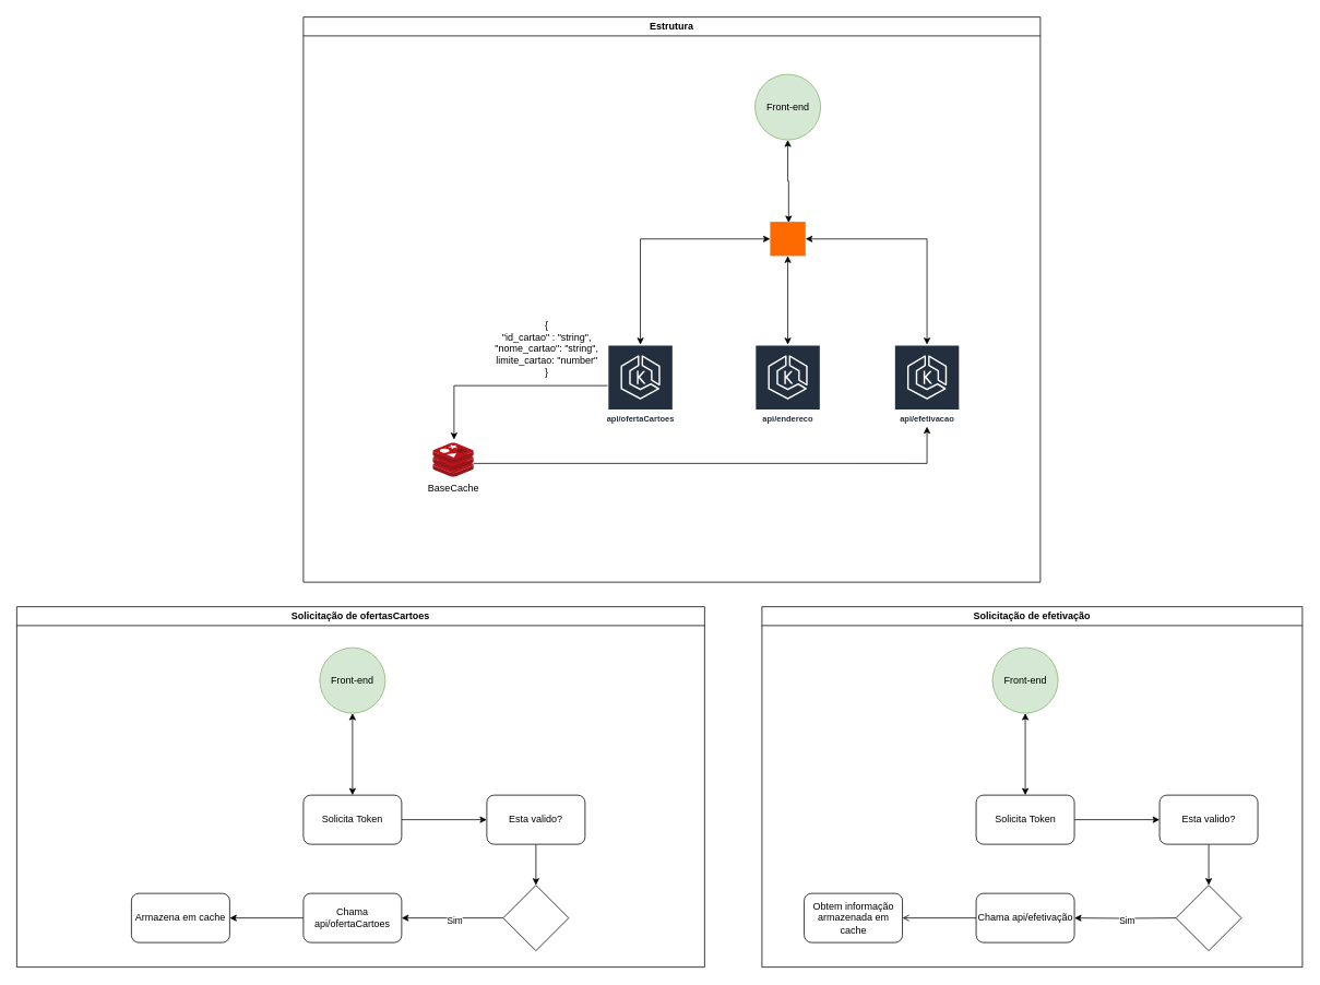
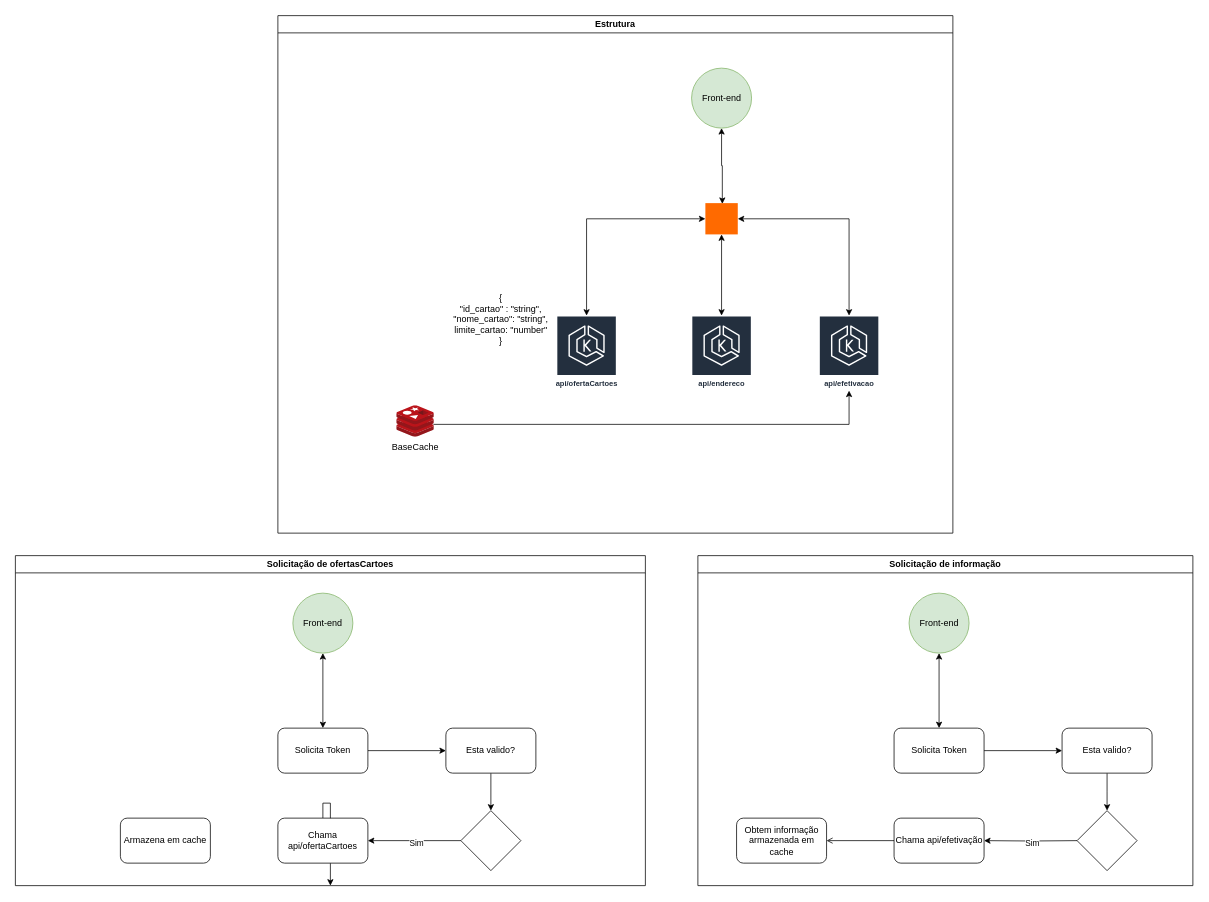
- <mxCell id="41" style="edgeStyle=orthogonalEdgeStyle;rounded=0;orthogonalLoop=1;jettySize=auto;html=1;entryX=0.512;entryY=-0.095;entryDx=0;entryDy=0;entryPerimeter=0;" edge="1" parent="1" source="8" target="14"><mxGeometry relative="1" as="geometry" /></mxCell>
- <mxCell id="40" value="Solicitação de efetivação" style="swimlane;whiteSpace=wrap;html=1;" vertex="1" parent="1"><mxGeometry x="930" y="740" width="660" height="440" as="geometry" /></mxCell>
+ <mxCell id="40" value="Solicitação de informação" style="swimlane;whiteSpace=wrap;html=1;" vertex="1" parent="1"><mxGeometry x="930" y="740" width="660" height="440" as="geometry" /></mxCell>
- <mxCell id="24" style="edgeStyle=orthogonalEdgeStyle;rounded=0;orthogonalLoop=1;jettySize=auto;html=1;entryX=1;entryY=0.5;entryDx=0;entryDy=0;" edge="1" parent="1" source="25" target="26"><mxGeometry relative="1" as="geometry" /></mxCell>
+ <mxCell id="24" style="edgeStyle=orthogonalEdgeStyle;rounded=0;orthogonalLoop=1;jettySize=auto;html=1;" edge="1" parent="1" source="25" target="27"><mxGeometry relative="1" as="geometry" /></mxCell>
